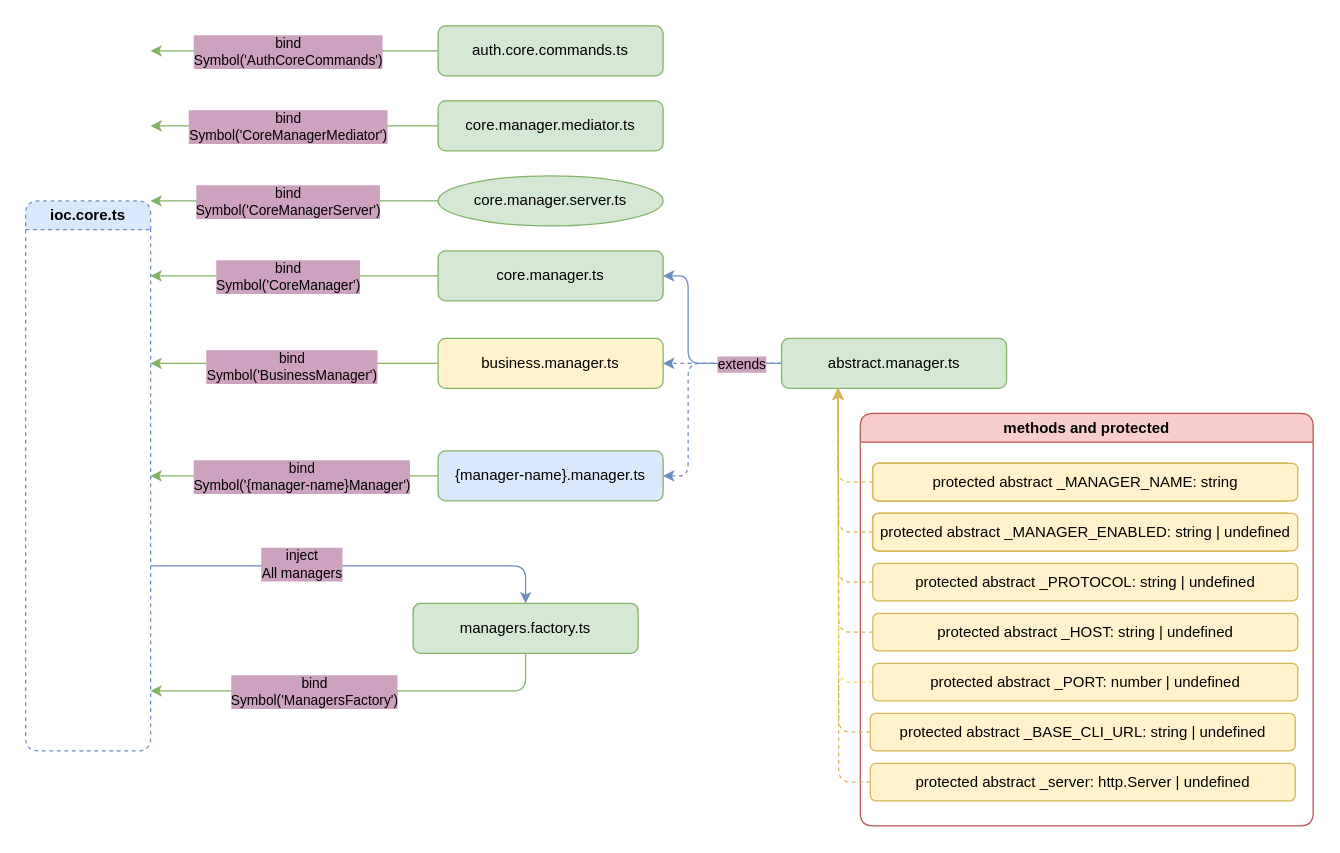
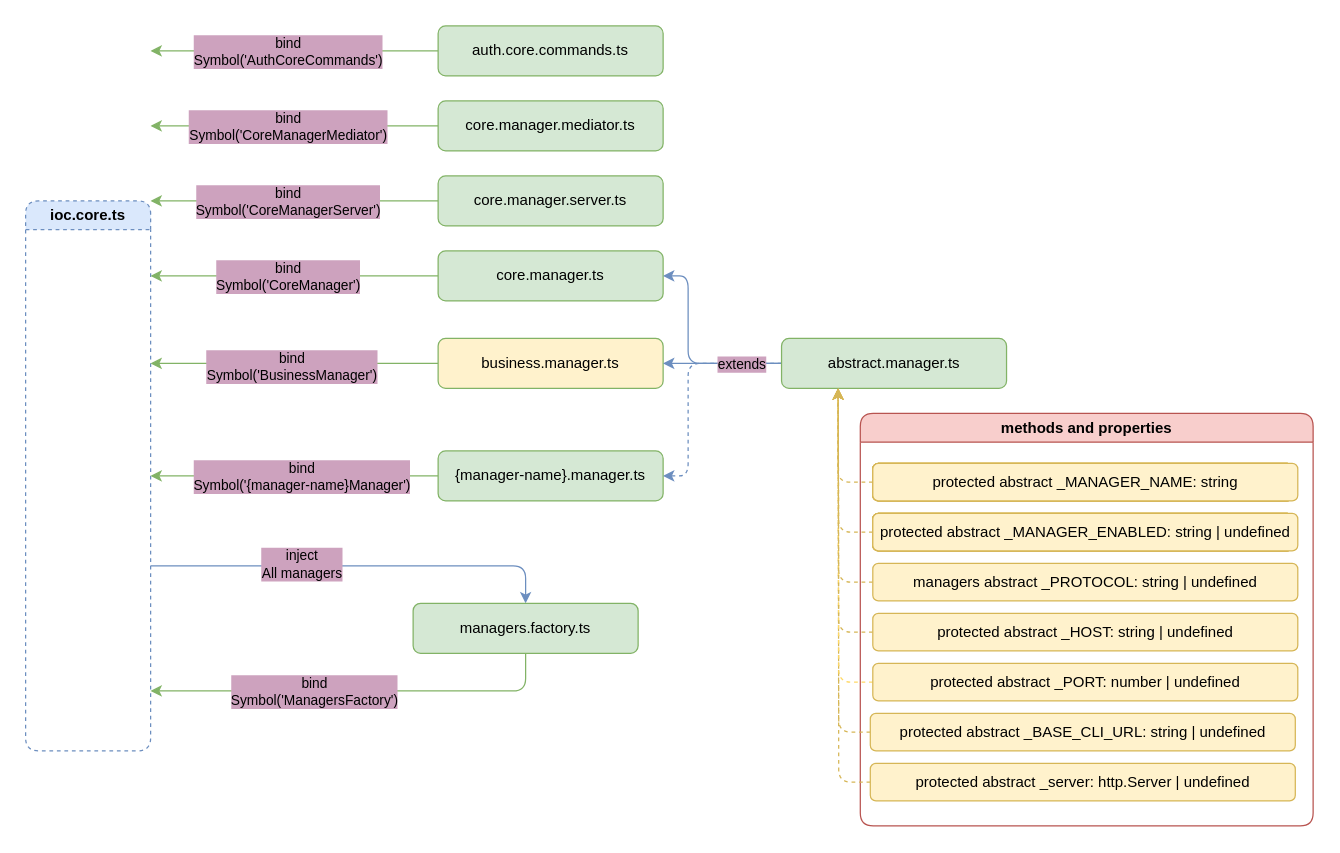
- <mxCell id="47" value="core.manager.server.ts" style="ellipse;whiteSpace=wrap;html=1;fillColor=#d5e8d4;strokeColor=#82b366;" vertex="1" parent="1"><mxGeometry x="350" y="140" width="180" height="40" as="geometry" /></mxCell>
+ <mxCell id="47" value="core.manager.server.ts" style="rounded=1;whiteSpace=wrap;html=1;fillColor=#d5e8d4;strokeColor=#82b366;" vertex="1" parent="1"><mxGeometry x="350" y="140" width="180" height="40" as="geometry" /></mxCell>
- <mxCell id="13" style="edgeStyle=orthogonalEdgeStyle;rounded=1;orthogonalLoop=1;jettySize=auto;html=1;entryX=1;entryY=0.5;entryDx=0;entryDy=0;fillColor=#dae8fc;strokeColor=#6c8ebf;dashed=1;" edge="1" parent="1" source="16" target="7"><mxGeometry relative="1" as="geometry" /></mxCell>
+ <mxCell id="13" style="edgeStyle=orthogonalEdgeStyle;rounded=1;orthogonalLoop=1;jettySize=auto;html=1;entryX=1;entryY=0.5;entryDx=0;entryDy=0;fillColor=#dae8fc;strokeColor=#6c8ebf;" edge="1" parent="1" source="16" target="7"><mxGeometry relative="1" as="geometry" /></mxCell>
- <mxCell id="17" value="methods and protected" style="swimlane;whiteSpace=wrap;html=1;fillColor=#f8cecc;strokeColor=#b85450;rounded=1;" vertex="1" parent="1"><mxGeometry x="687.74" y="330" width="362.26" height="330" as="geometry" /></mxCell>
+ <mxCell id="17" value="methods and properties" style="swimlane;whiteSpace=wrap;html=1;fillColor=#f8cecc;strokeColor=#b85450;rounded=1;" vertex="1" parent="1"><mxGeometry x="687.74" y="330" width="362.26" height="330" as="geometry" /></mxCell>
- <mxCell id="10" value="{manager-name}.manager.ts" style="rounded=1;whiteSpace=wrap;html=1;fillColor=#dae8fc;strokeColor=#82b366;" vertex="1" parent="1"><mxGeometry x="350" y="360" width="180" height="40" as="geometry" /></mxCell>
+ <mxCell id="10" value="{manager-name}.manager.ts" style="rounded=1;whiteSpace=wrap;html=1;fillColor=#d5e8d4;strokeColor=#82b366;" vertex="1" parent="1"><mxGeometry x="350" y="360" width="180" height="40" as="geometry" /></mxCell>
- <mxCell id="35" value="protected abstract _PROTOCOL: string | undefined" style="rounded=1;whiteSpace=wrap;html=1;fillColor=#fff2cc;strokeColor=#d6b656;" vertex="1" parent="17"><mxGeometry x="10" y="120" width="340" height="30" as="geometry" /></mxCell>
+ <mxCell id="35" value="managers abstract _PROTOCOL: string | undefined" style="rounded=1;whiteSpace=wrap;html=1;fillColor=#fff2cc;strokeColor=#d6b656;" vertex="1" parent="17"><mxGeometry x="10" y="120" width="340" height="30" as="geometry" /></mxCell>
